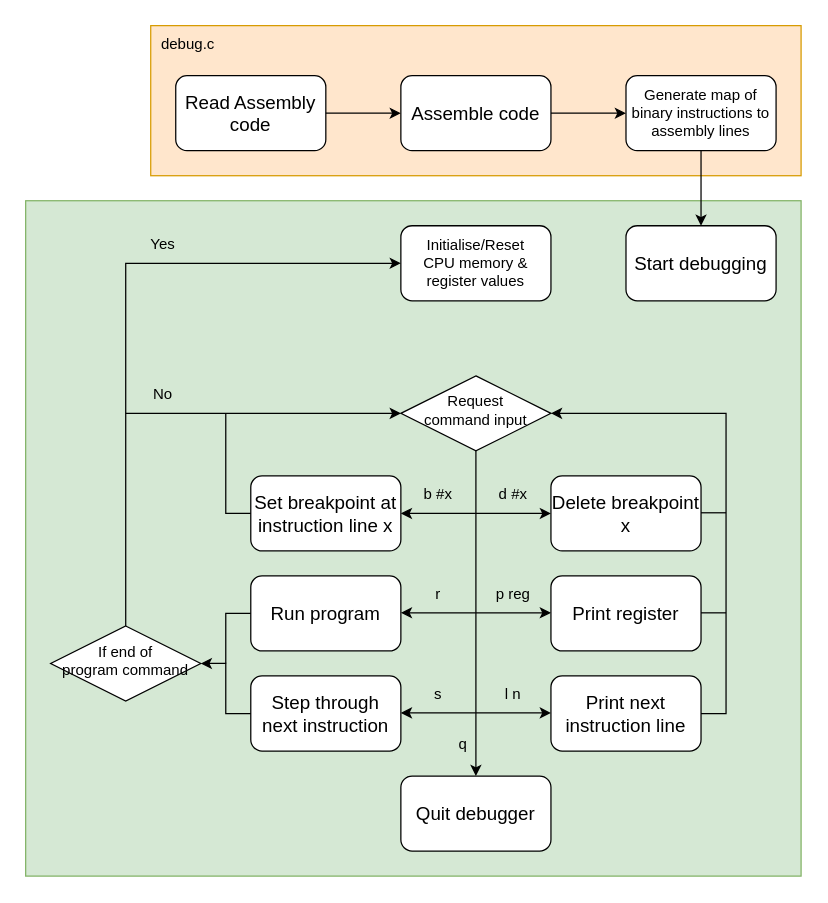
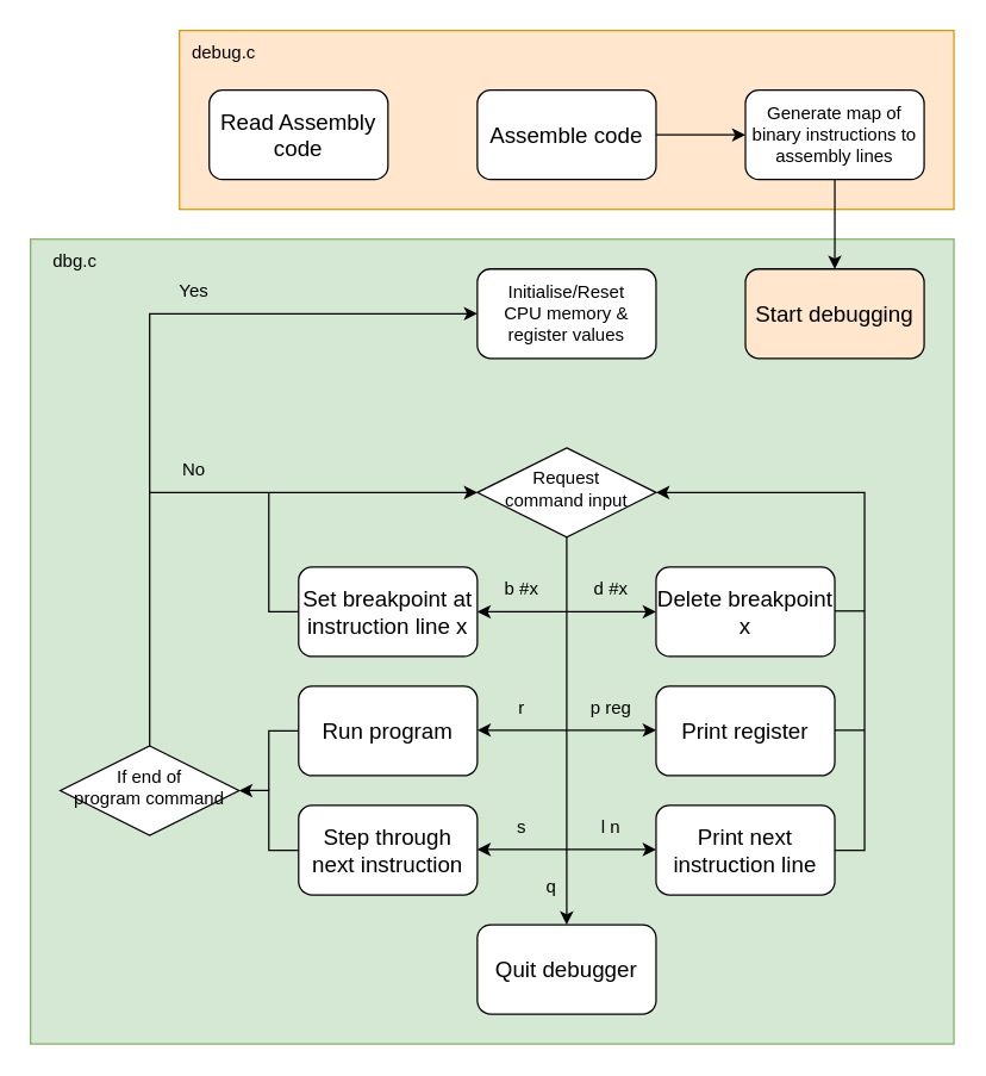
- <mxCell id="5" value="" style="endArrow=classic;html=1;rounded=0;exitX=1;exitY=0.5;exitDx=0;exitDy=0;entryX=0;entryY=0.5;entryDx=0;entryDy=0;" parent="1" source="4" target="6" edge="1"><mxGeometry width="50" height="50" relative="1" as="geometry"><mxPoint x="500" y="270" as="sourcePoint" /><mxPoint x="320" y="90" as="targetPoint" /></mxGeometry></mxCell>
+ <mxCell id="36" value="dbg.c" style="text;html=1;strokeColor=none;fillColor=none;align=center;verticalAlign=middle;whiteSpace=wrap;rounded=0;" parent="1" vertex="1"><mxGeometry x="20" y="160" width="60" height="30" as="geometry" /></mxCell>
- <mxCell id="8" value="Start debugging" style="rounded=1;whiteSpace=wrap;html=1;fontSize=15;" parent="1" vertex="1"><mxGeometry x="500" y="180" width="120" height="60" as="geometry" /></mxCell>
+ <mxCell id="8" value="Start debugging" style="rounded=1;whiteSpace=wrap;html=1;fontSize=15;fillColor=#ffe6cc;" parent="1" vertex="1"><mxGeometry x="500" y="180" width="120" height="60" as="geometry" /></mxCell>
